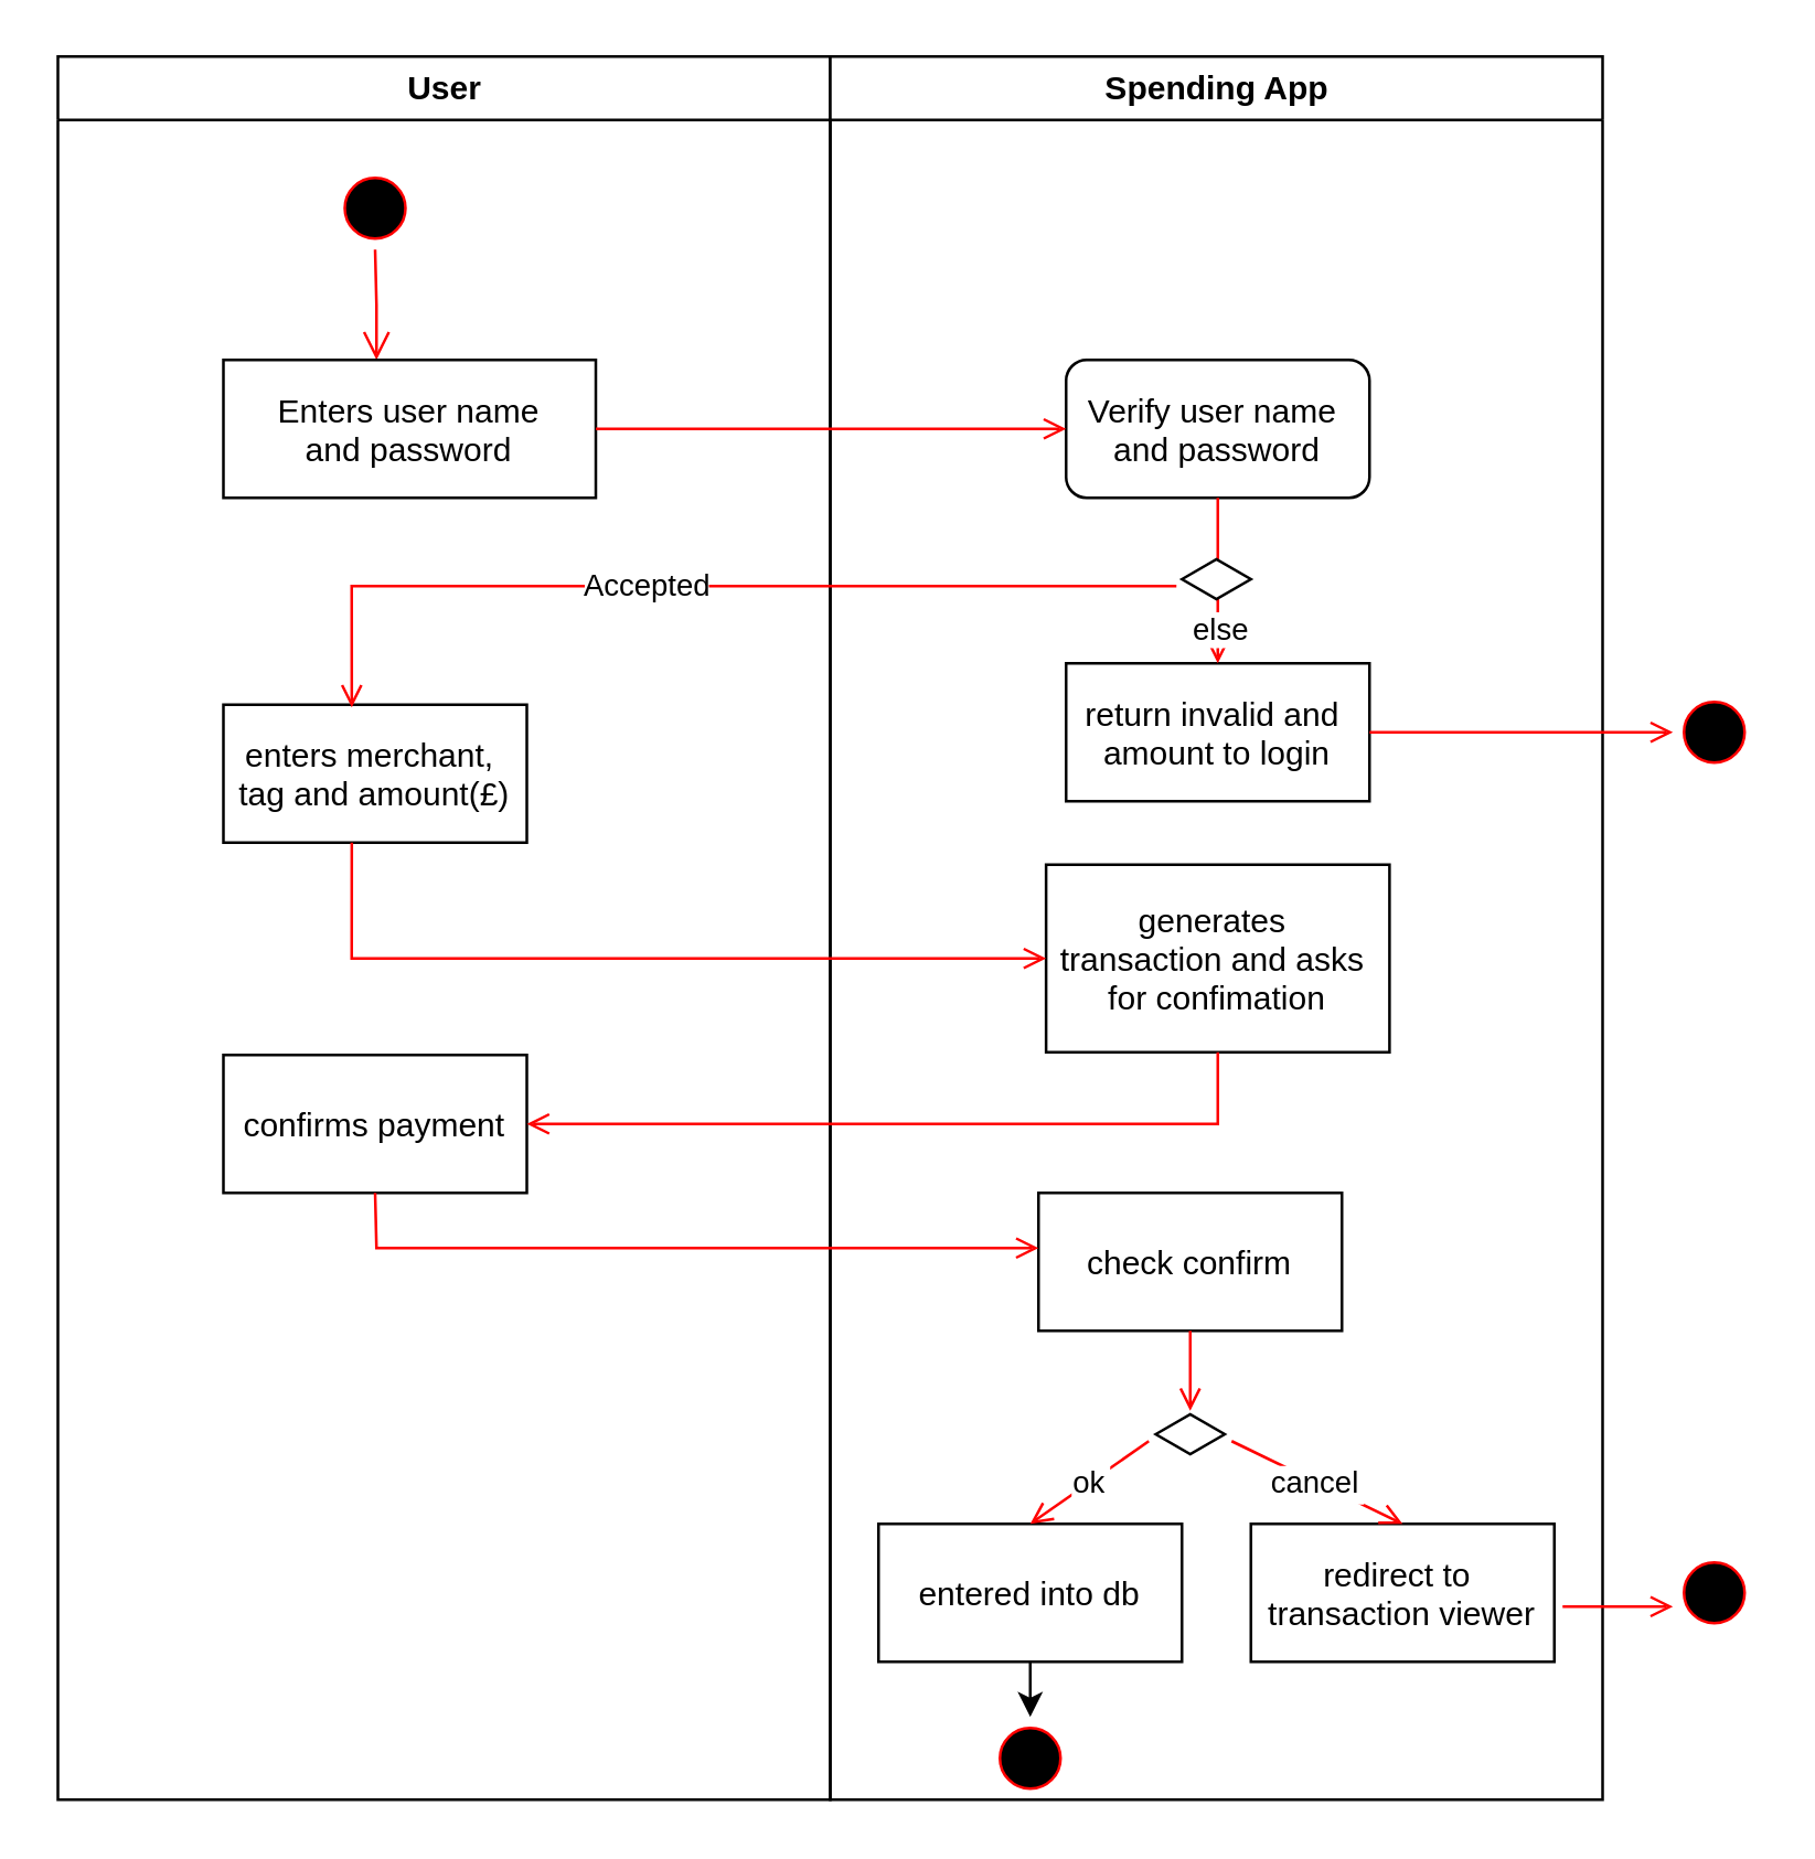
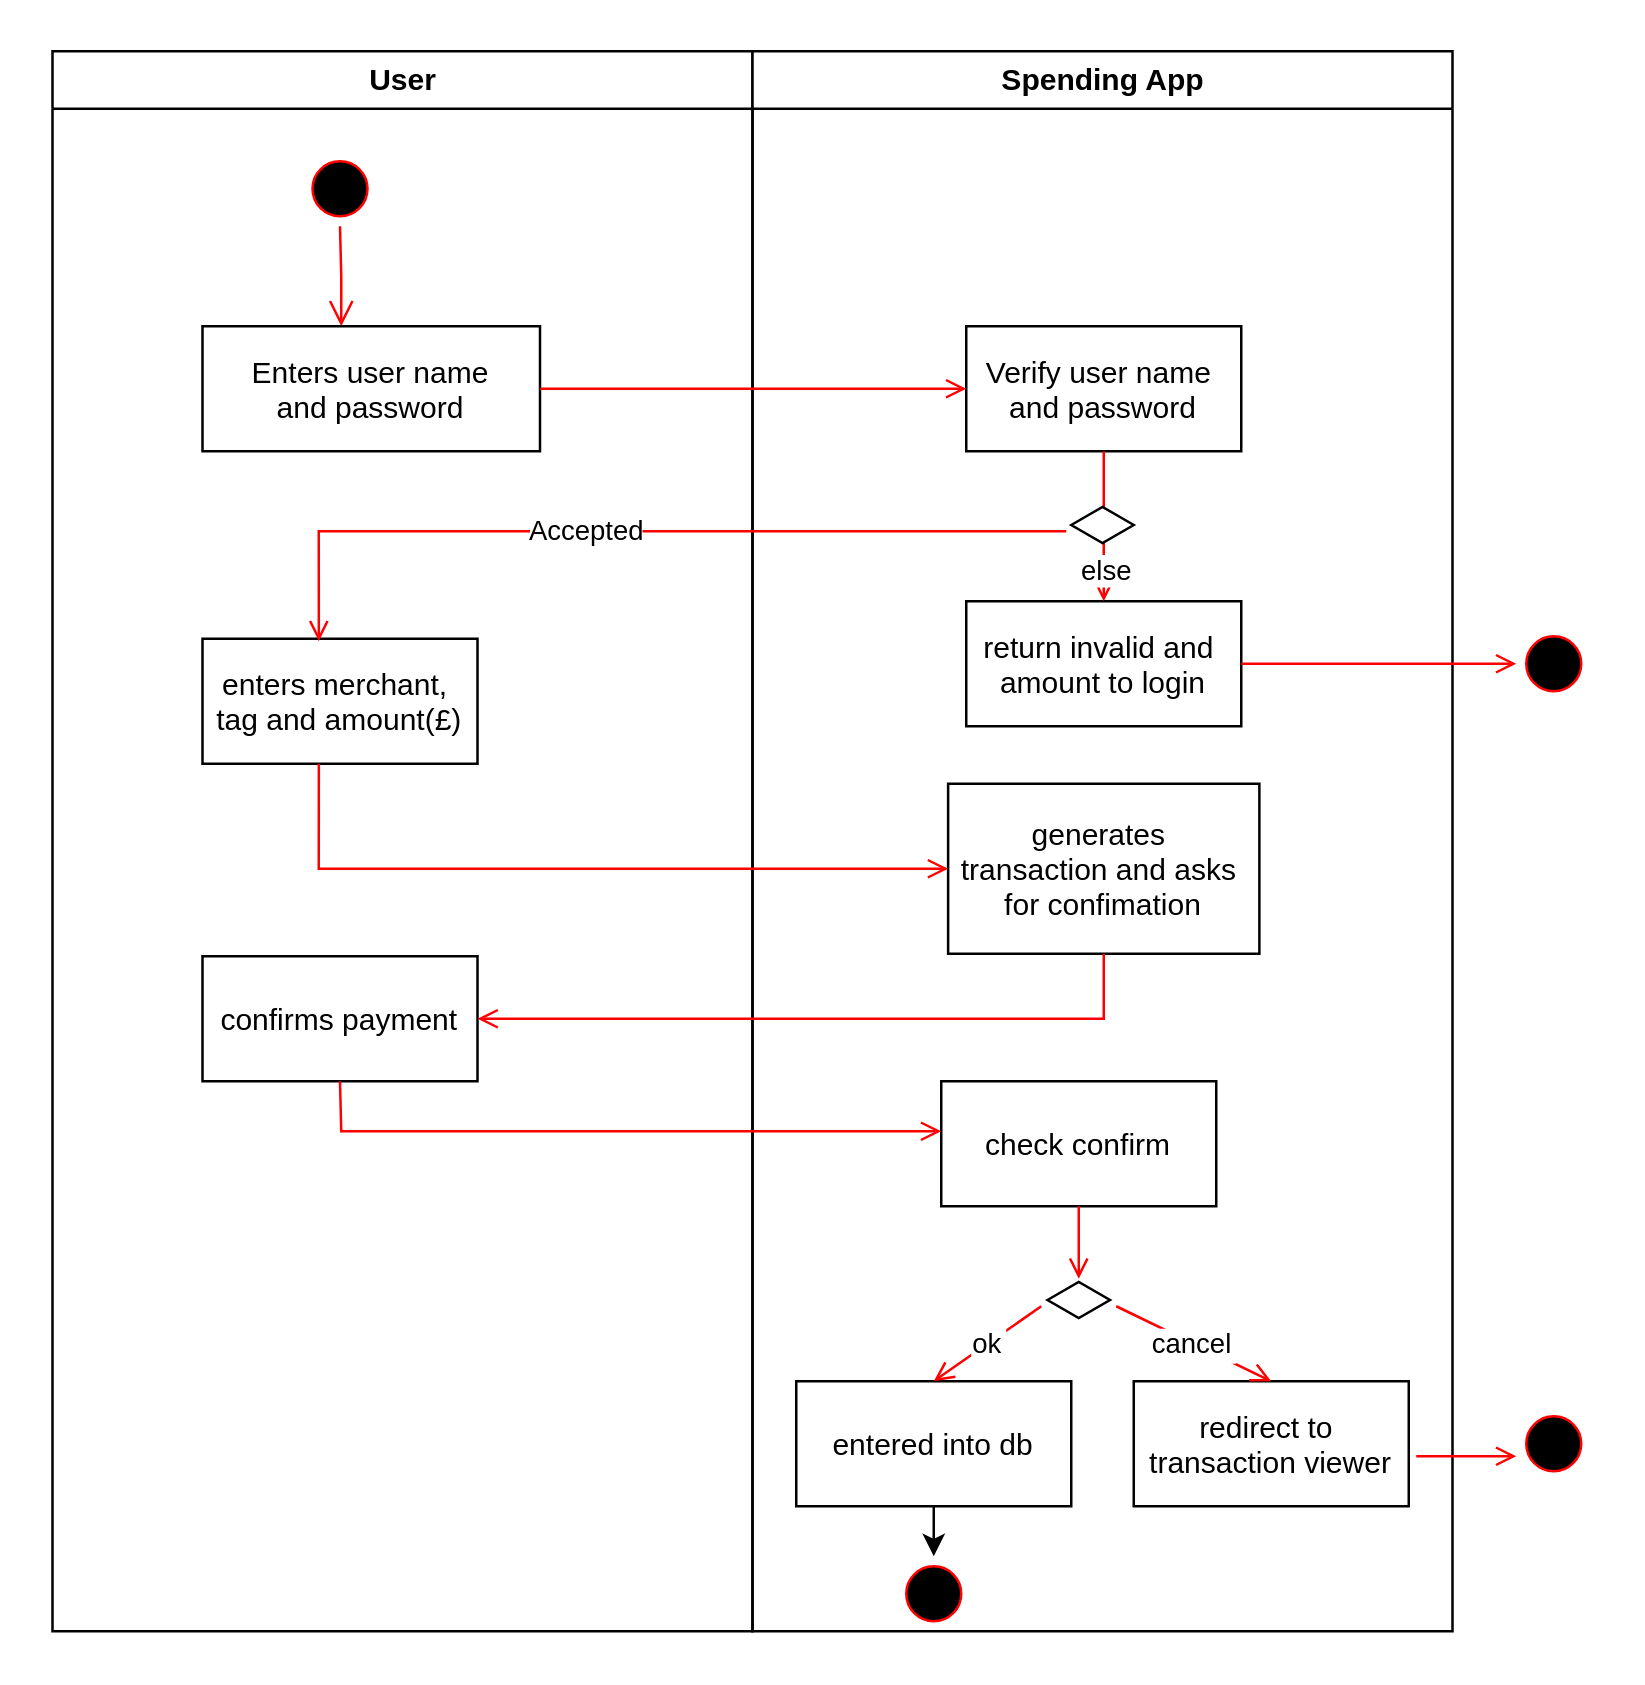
- <mxCell id="9" value="Verify user name &#10;and password" style="rounded=1;" parent="8" vertex="1"><mxGeometry x="85.5" y="110" width="110" height="50" as="geometry" /></mxCell>
+ <mxCell id="9" value="Verify user name &#10;and password" style="" parent="8" vertex="1"><mxGeometry x="85.5" y="110" width="110" height="50" as="geometry" /></mxCell>
